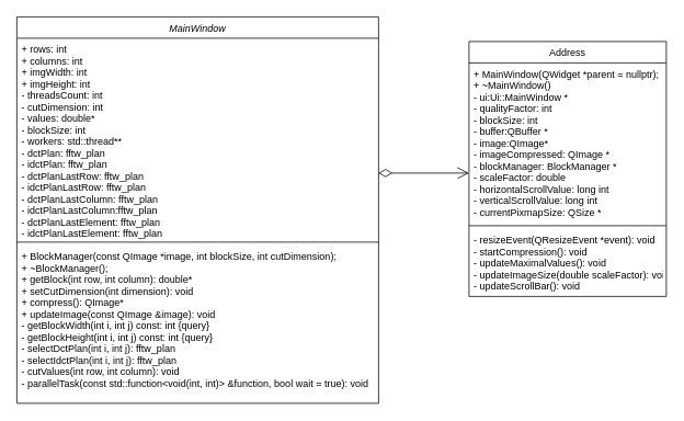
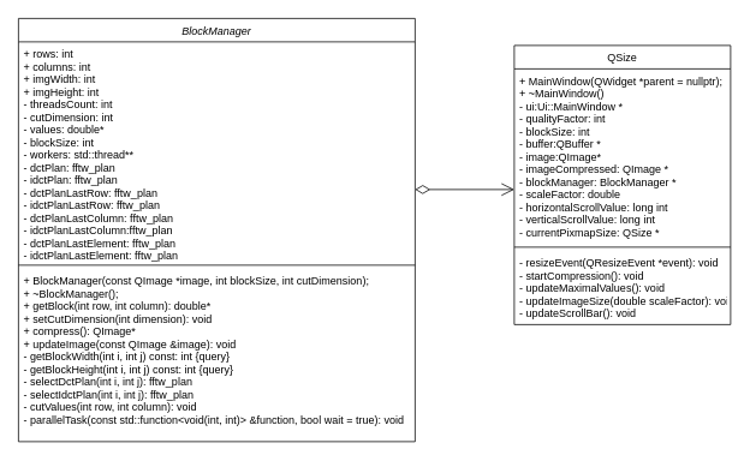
- <mxCell id="2" value="MainWindow" style="swimlane;fontStyle=2;align=center;verticalAlign=top;childLayout=stackLayout;horizontal=1;startSize=26;horizontalStack=0;resizeParent=1;resizeLast=0;collapsible=1;marginBottom=0;rounded=0;shadow=0;strokeWidth=1;" parent="1" vertex="1"><mxGeometry x="20" y="20" width="440" height="470" as="geometry"><mxRectangle x="230" y="140" width="160" height="26" as="alternateBounds" /></mxGeometry></mxCell>
+ <mxCell id="2" value="BlockManager" style="swimlane;fontStyle=2;align=center;verticalAlign=top;childLayout=stackLayout;horizontal=1;startSize=26;horizontalStack=0;resizeParent=1;resizeLast=0;collapsible=1;marginBottom=0;rounded=0;shadow=0;strokeWidth=1;" parent="1" vertex="1"><mxGeometry x="20" y="20" width="440" height="470" as="geometry"><mxRectangle x="230" y="140" width="160" height="26" as="alternateBounds" /></mxGeometry></mxCell>
- <mxCell id="6" value="Address" style="swimlane;fontStyle=0;align=center;verticalAlign=top;childLayout=stackLayout;horizontal=1;startSize=26;horizontalStack=0;resizeParent=1;resizeLast=0;collapsible=1;marginBottom=0;rounded=0;shadow=0;strokeWidth=1;" parent="1" vertex="1"><mxGeometry x="570" y="50" width="240" height="310" as="geometry"><mxRectangle x="550" y="140" width="160" height="26" as="alternateBounds" /></mxGeometry></mxCell>
+ <mxCell id="6" value="QSize" style="swimlane;fontStyle=0;align=center;verticalAlign=top;childLayout=stackLayout;horizontal=1;startSize=26;horizontalStack=0;resizeParent=1;resizeLast=0;collapsible=1;marginBottom=0;rounded=0;shadow=0;strokeWidth=1;" parent="1" vertex="1"><mxGeometry x="570" y="50" width="240" height="310" as="geometry"><mxRectangle x="550" y="140" width="160" height="26" as="alternateBounds" /></mxGeometry></mxCell>
